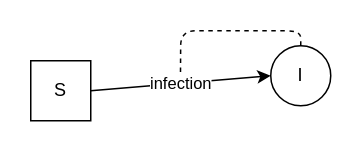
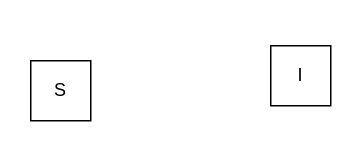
- <mxCell id="3" value="I" style="ellipse;whiteSpace=wrap;html=1;" parent="1" vertex="1"><mxGeometry x="180" y="30" width="40" height="40" as="geometry" /></mxCell>
+ <mxCell id="3" value="I" style="rounded=0;whiteSpace=wrap;html=1;" parent="1" vertex="1"><mxGeometry x="180" y="30" width="40" height="40" as="geometry" /></mxCell>
- <mxCell id="5" value="infection" style="edgeStyle=none;html=1;exitX=1;exitY=0.5;exitDx=0;exitDy=0;entryX=0;entryY=0.5;entryDx=0;entryDy=0;" parent="1" source="2" target="3" edge="1"><mxGeometry relative="1" as="geometry"><mxPoint x="90" y="50" as="targetPoint" /></mxGeometry></mxCell>
